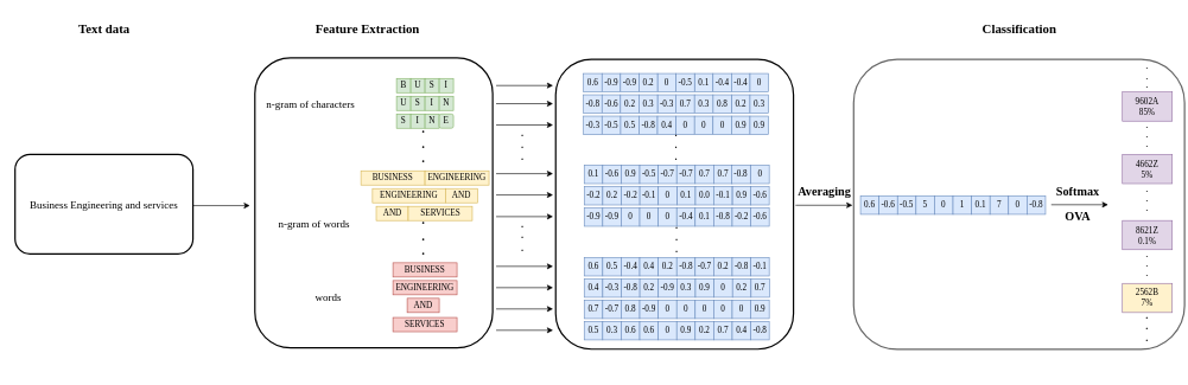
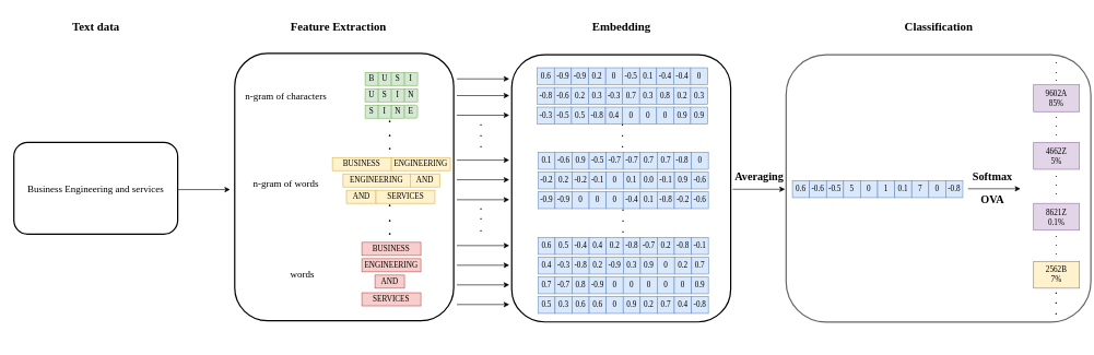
+ <mxCell id="35" value="Embedding" style="text;html=1;align=center;verticalAlign=middle;resizable=0;points=[];autosize=1;strokeColor=none;fillColor=none;fontStyle=1;fontFamily=Comic Sans MS;fontSize=18;" parent="1" vertex="1"><mxGeometry x="891.75" y="20" width="110" height="40" as="geometry" /></mxCell>
- <mxCell id="11" value="n-gram of words" style="text;html=1;align=center;verticalAlign=middle;resizable=0;points=[];autosize=1;strokeColor=none;fillColor=none;fontFamily=Comic Sans MS;fontSize=15;" parent="1" vertex="1"><mxGeometry x="370" y="298.75" width="140" height="30" as="geometry" /></mxCell>
+ <mxCell id="11" value="n-gram of words" style="text;html=1;align=center;verticalAlign=middle;resizable=0;points=[];autosize=1;strokeColor=none;fillColor=none;fontFamily=Comic Sans MS;fontSize=15;" parent="1" vertex="1"><mxGeometry x="365" y="263.75" width="140" height="30" as="geometry" /></mxCell>
